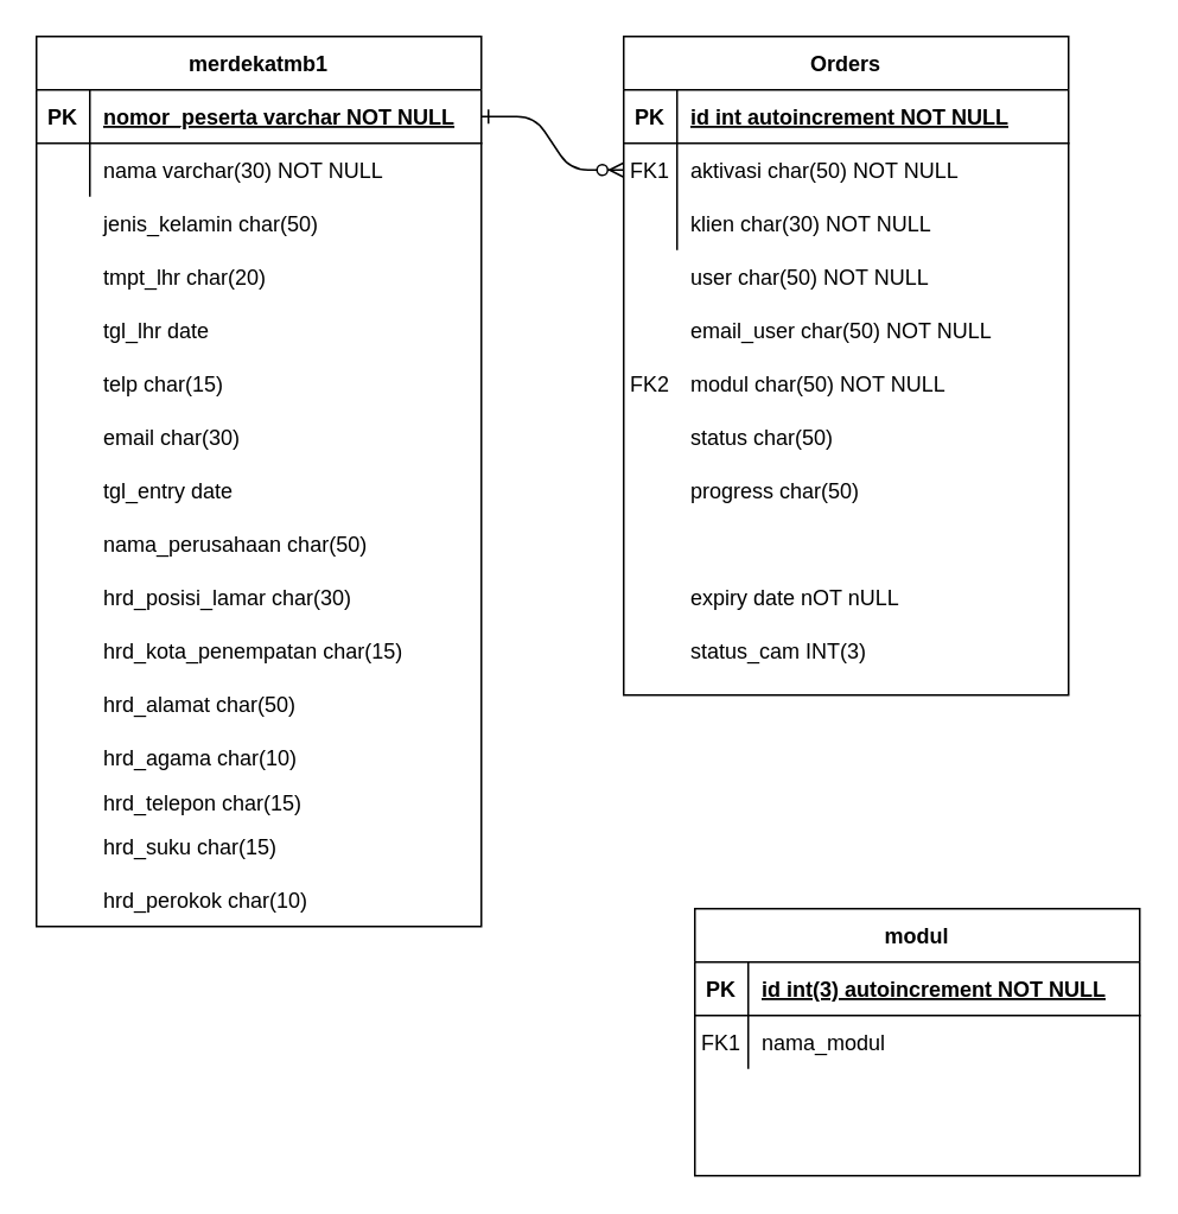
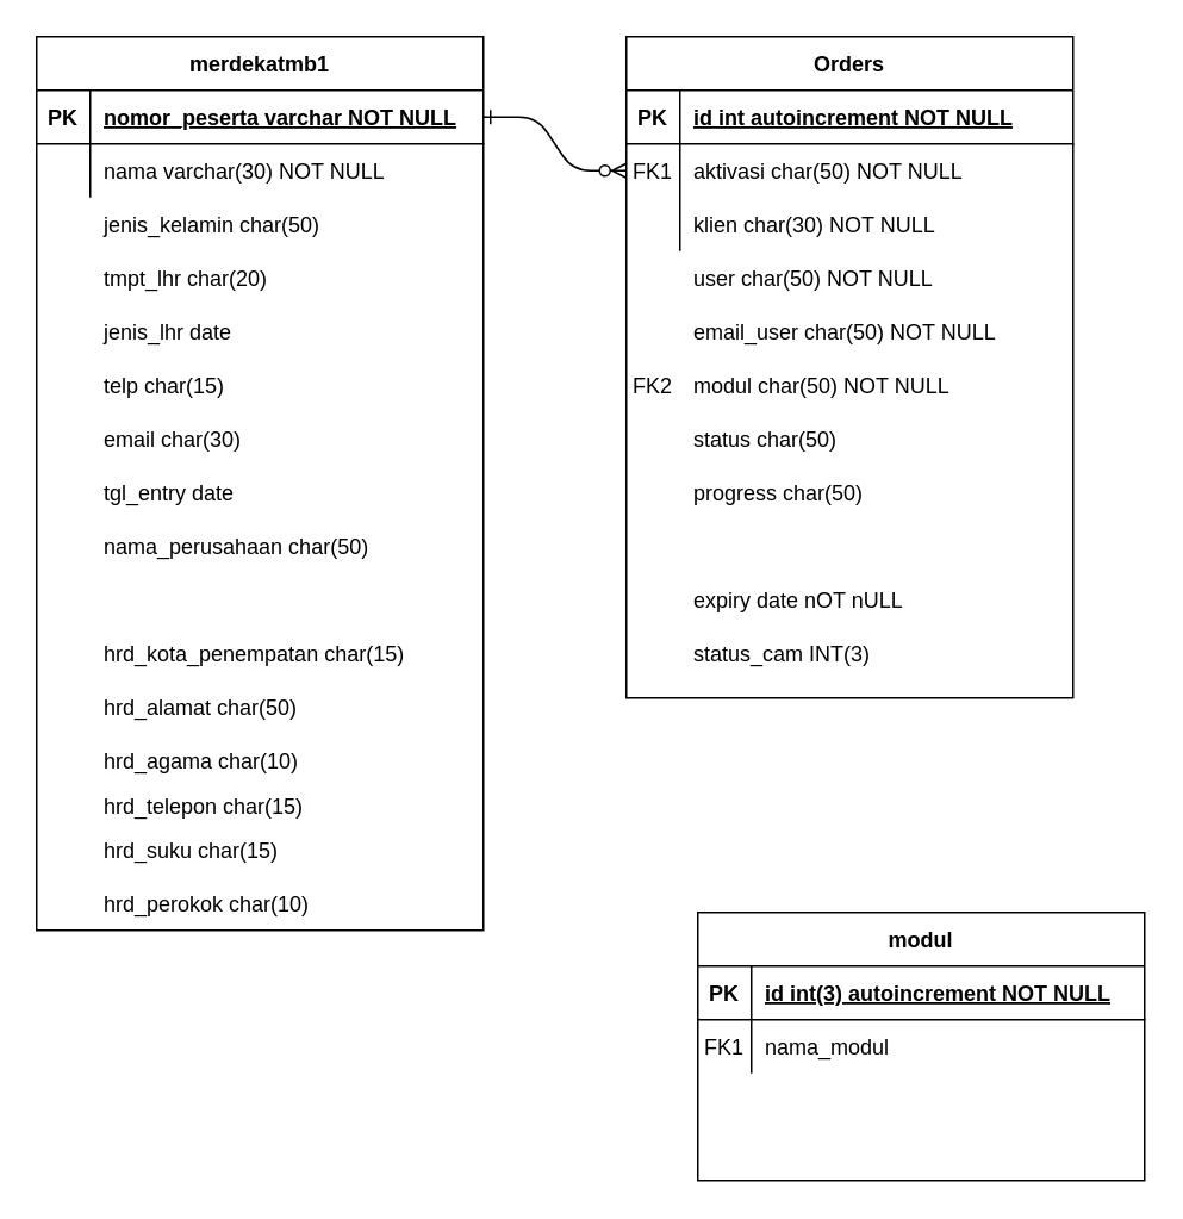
- <mxCell id="35" value="tgl_lhr date " style="shape=partialRectangle;overflow=hidden;connectable=0;fillColor=none;top=0;left=0;bottom=0;right=0;align=left;spacingLeft=6;" vertex="1" parent="33"><mxGeometry x="30" width="220" height="30" as="geometry" /></mxCell>
+ <mxCell id="35" value="jenis_lhr date " style="shape=partialRectangle;overflow=hidden;connectable=0;fillColor=none;top=0;left=0;bottom=0;right=0;align=left;spacingLeft=6;" vertex="1" parent="33"><mxGeometry x="30" width="220" height="30" as="geometry" /></mxCell>
- <mxCell id="50" value="hrd_posisi_lamar char(30)" style="shape=partialRectangle;overflow=hidden;connectable=0;fillColor=none;top=0;left=0;bottom=0;right=0;align=left;spacingLeft=6;" vertex="1" parent="48"><mxGeometry x="30" width="220" height="30" as="geometry" /></mxCell>
